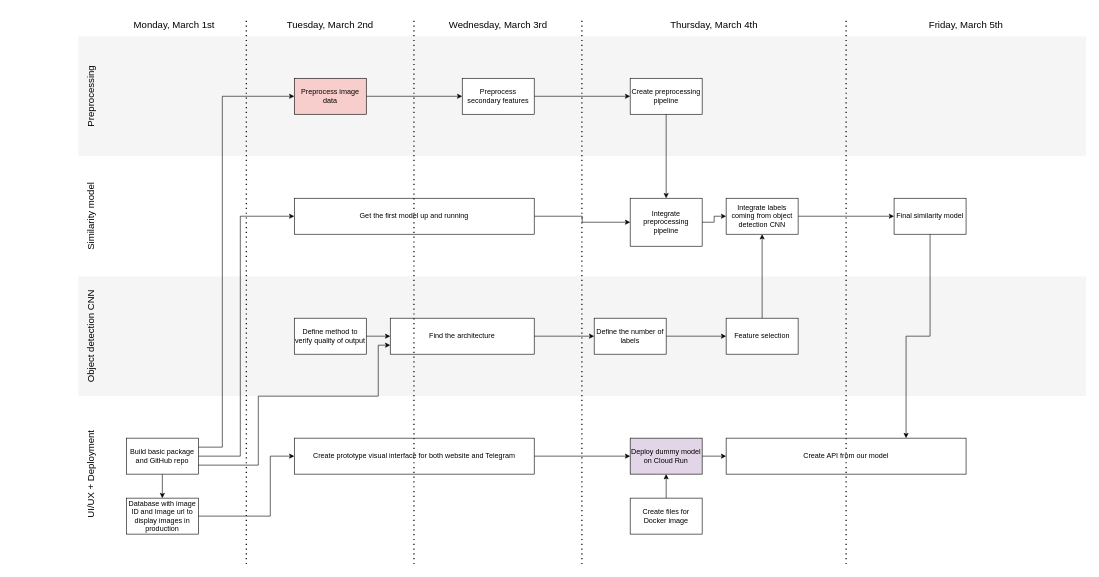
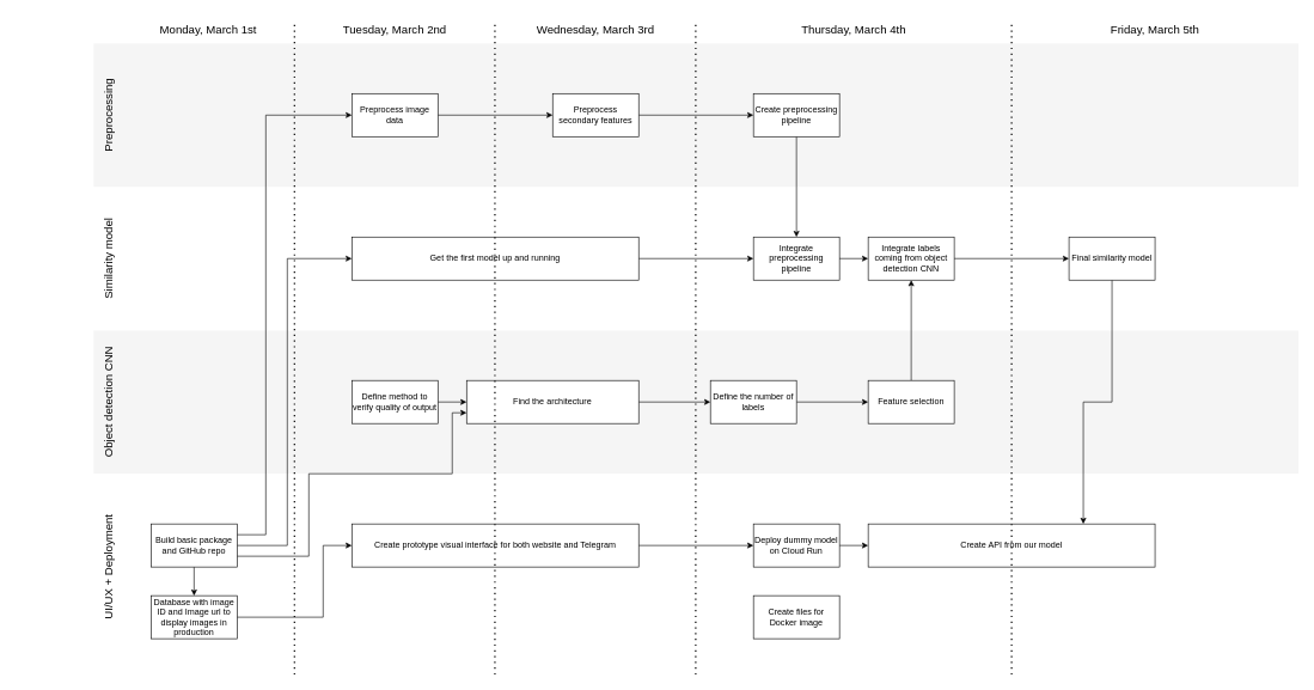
- <mxCell id="9" value="Preprocess image data" style="rounded=0;whiteSpace=wrap;html=1;fillColor=#f8cecc;" parent="1" vertex="1"><mxGeometry x="490" y="130" width="120" height="60" as="geometry" /></mxCell>
+ <mxCell id="9" value="Preprocess image data" style="rounded=0;whiteSpace=wrap;html=1;" parent="1" vertex="1"><mxGeometry x="490" y="130" width="120" height="60" as="geometry" /></mxCell>
- <mxCell id="24" value="Integrate preprocessing pipeline" style="rounded=0;whiteSpace=wrap;html=1;" parent="1" vertex="1"><mxGeometry x="1050" y="330" width="120" height="80" as="geometry" /></mxCell>
+ <mxCell id="24" value="Integrate preprocessing pipeline" style="rounded=0;whiteSpace=wrap;html=1;" parent="1" vertex="1"><mxGeometry x="1050" y="330" width="120" height="60" as="geometry" /></mxCell>
- <mxCell id="31" value="Deploy dummy model on Cloud Run" style="rounded=0;whiteSpace=wrap;html=1;fillColor=#e1d5e7;" parent="1" vertex="1"><mxGeometry x="1050" y="730" width="120" height="60" as="geometry" /></mxCell>
+ <mxCell id="31" value="Deploy dummy model on Cloud Run" style="rounded=0;whiteSpace=wrap;html=1;" parent="1" vertex="1"><mxGeometry x="1050" y="730" width="120" height="60" as="geometry" /></mxCell>
- <mxCell id="32" style="edgeStyle=orthogonalEdgeStyle;rounded=0;orthogonalLoop=1;jettySize=auto;html=1;exitX=0.5;exitY=0;exitDx=0;exitDy=0;entryX=0.5;entryY=1;entryDx=0;entryDy=0;" parent="1" source="33" target="31" edge="1"><mxGeometry relative="1" as="geometry" /></mxCell>
